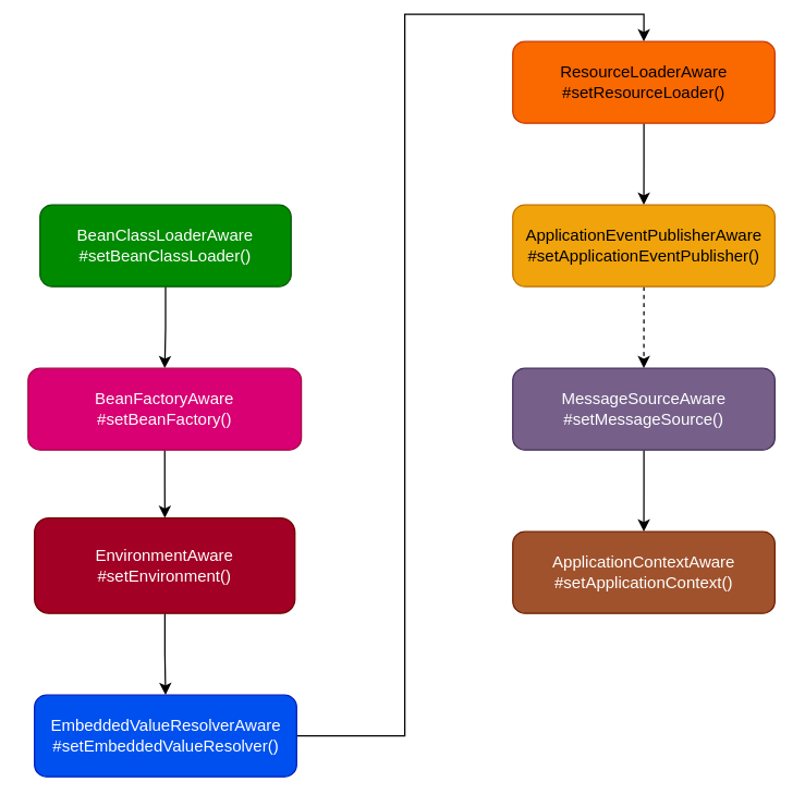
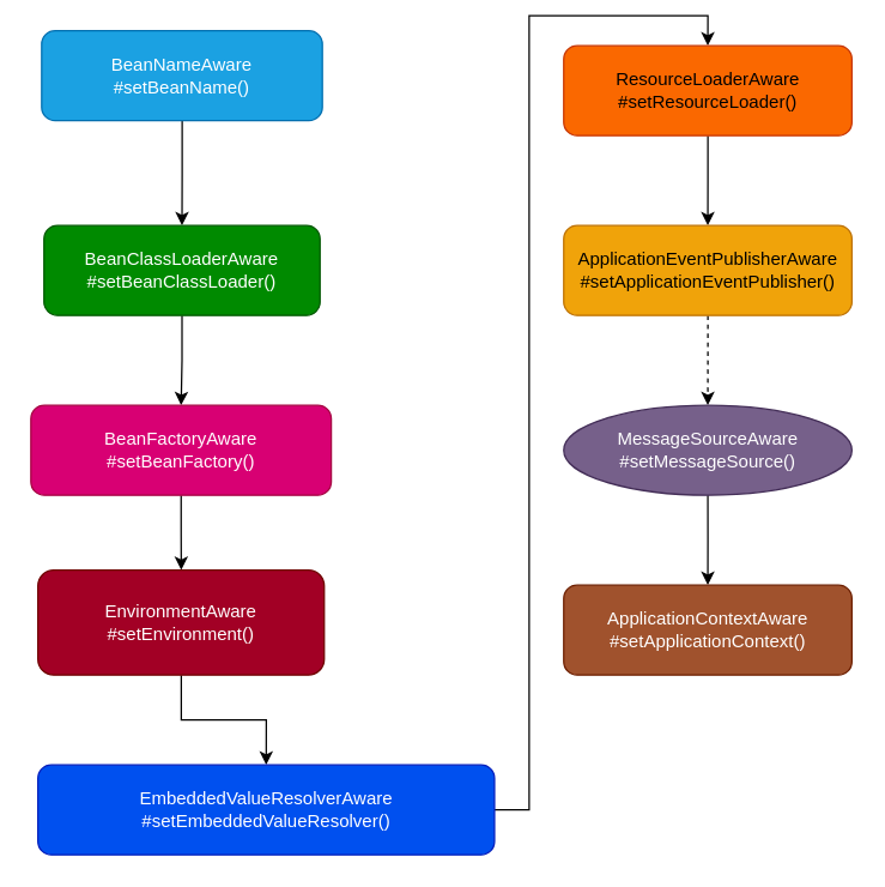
+ <mxCell id="3" value="BeanNameAware&lt;br&gt;#setBeanName()" style="rounded=1;whiteSpace=wrap;html=1;fontSize=12;glass=0;strokeWidth=1;shadow=0;fillColor=#1ba1e2;fontColor=#ffffff;strokeColor=#006EAF;" parent="1" vertex="1"><mxGeometry x="27.25" y="20" width="187.5" height="60" as="geometry" /></mxCell>
+ <mxCell id="2" value="" style="edgeStyle=orthogonalEdgeStyle;rounded=0;orthogonalLoop=1;jettySize=auto;html=1;" edge="1" parent="1" source="3" target="5"><mxGeometry relative="1" as="geometry" /></mxCell>
- <mxCell id="17" value="MessageSourceAware&lt;br&gt;#setMessageSource()" style="whiteSpace=wrap;html=1;fillColor=#76608a;strokeColor=#432D57;fontColor=#ffffff;rounded=1;glass=0;strokeWidth=1;shadow=0;" vertex="1" parent="1"><mxGeometry x="376" y="270" width="192.5" height="60" as="geometry" /></mxCell>
+ <mxCell id="17" value="MessageSourceAware&lt;br&gt;#setMessageSource()" style="ellipse;whiteSpace=wrap;html=1;fillColor=#76608a;strokeColor=#432D57;fontColor=#ffffff;glass=0;strokeWidth=1;shadow=0;" vertex="1" parent="1"><mxGeometry x="376" y="270" width="192.5" height="60" as="geometry" /></mxCell>
- <mxCell id="11" value="EmbeddedValueResolverAware&lt;br&gt;#setEmbeddedValueResolver()" style="whiteSpace=wrap;html=1;fillColor=#0050ef;strokeColor=#001DBC;fontColor=#ffffff;rounded=1;glass=0;strokeWidth=1;shadow=0;" vertex="1" parent="1"><mxGeometry x="24.75" y="510" width="192.5" height="60" as="geometry" /></mxCell>
+ <mxCell id="11" value="EmbeddedValueResolverAware&lt;br&gt;#setEmbeddedValueResolver()" style="whiteSpace=wrap;html=1;fillColor=#0050ef;strokeColor=#001DBC;fontColor=#ffffff;rounded=1;glass=0;strokeWidth=1;shadow=0;" vertex="1" parent="1"><mxGeometry x="24.75" y="510" width="305" height="60" as="geometry" /></mxCell>
